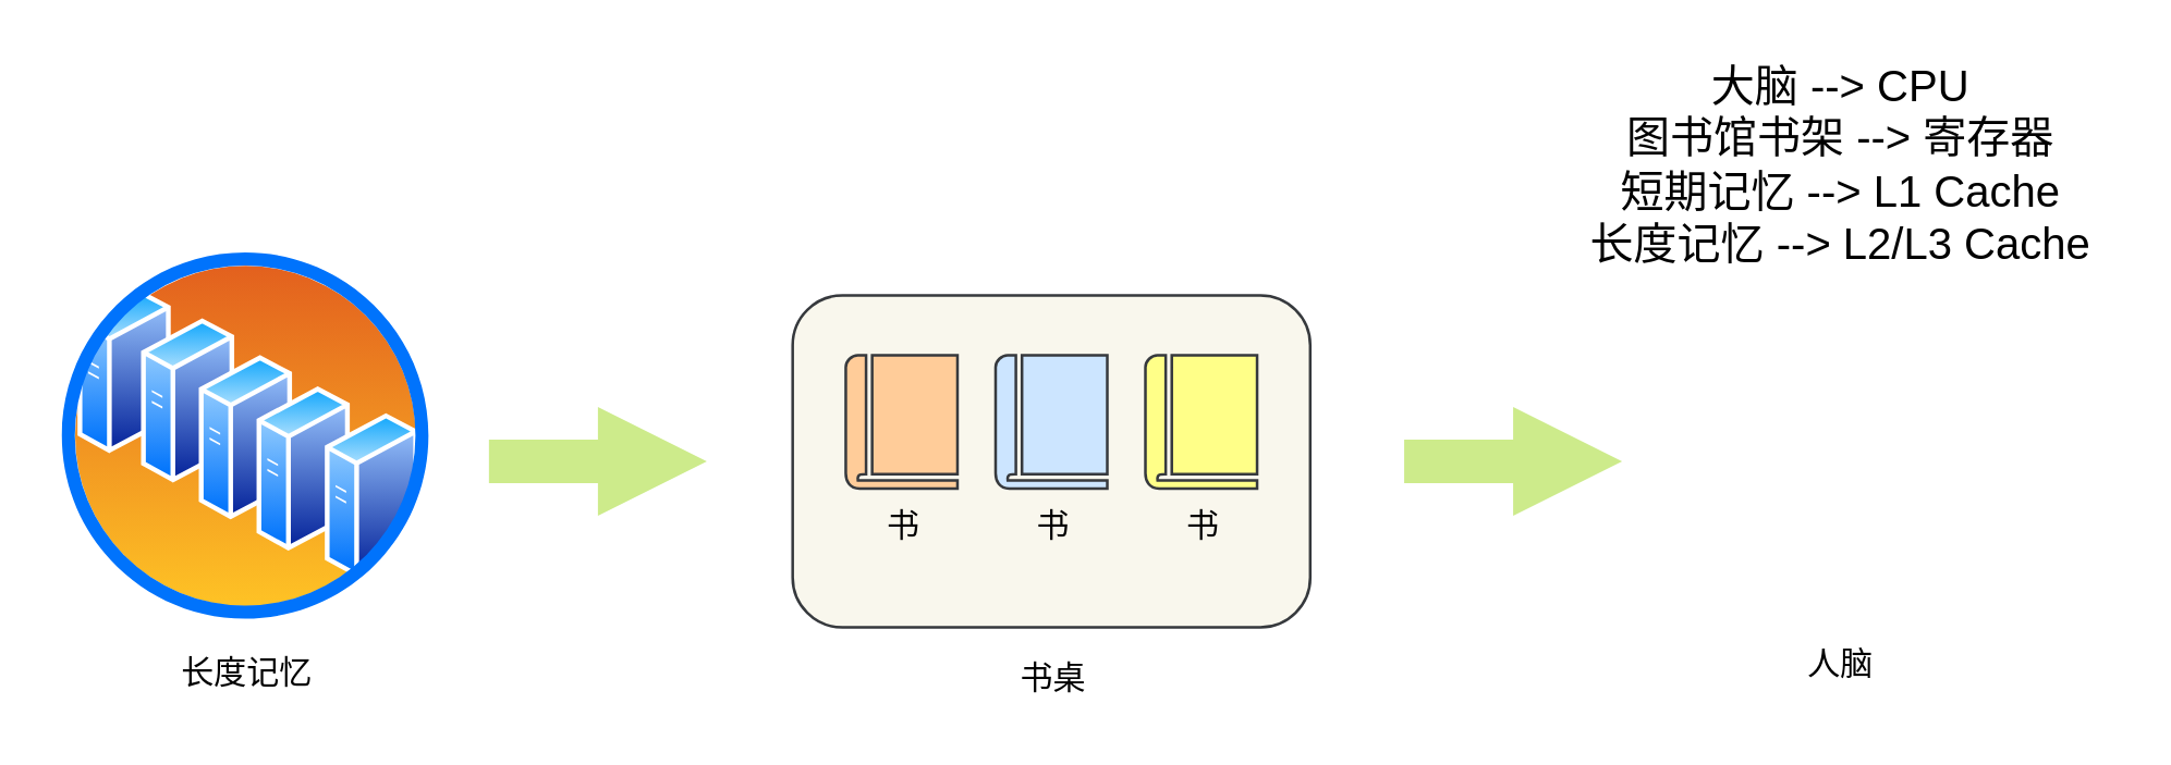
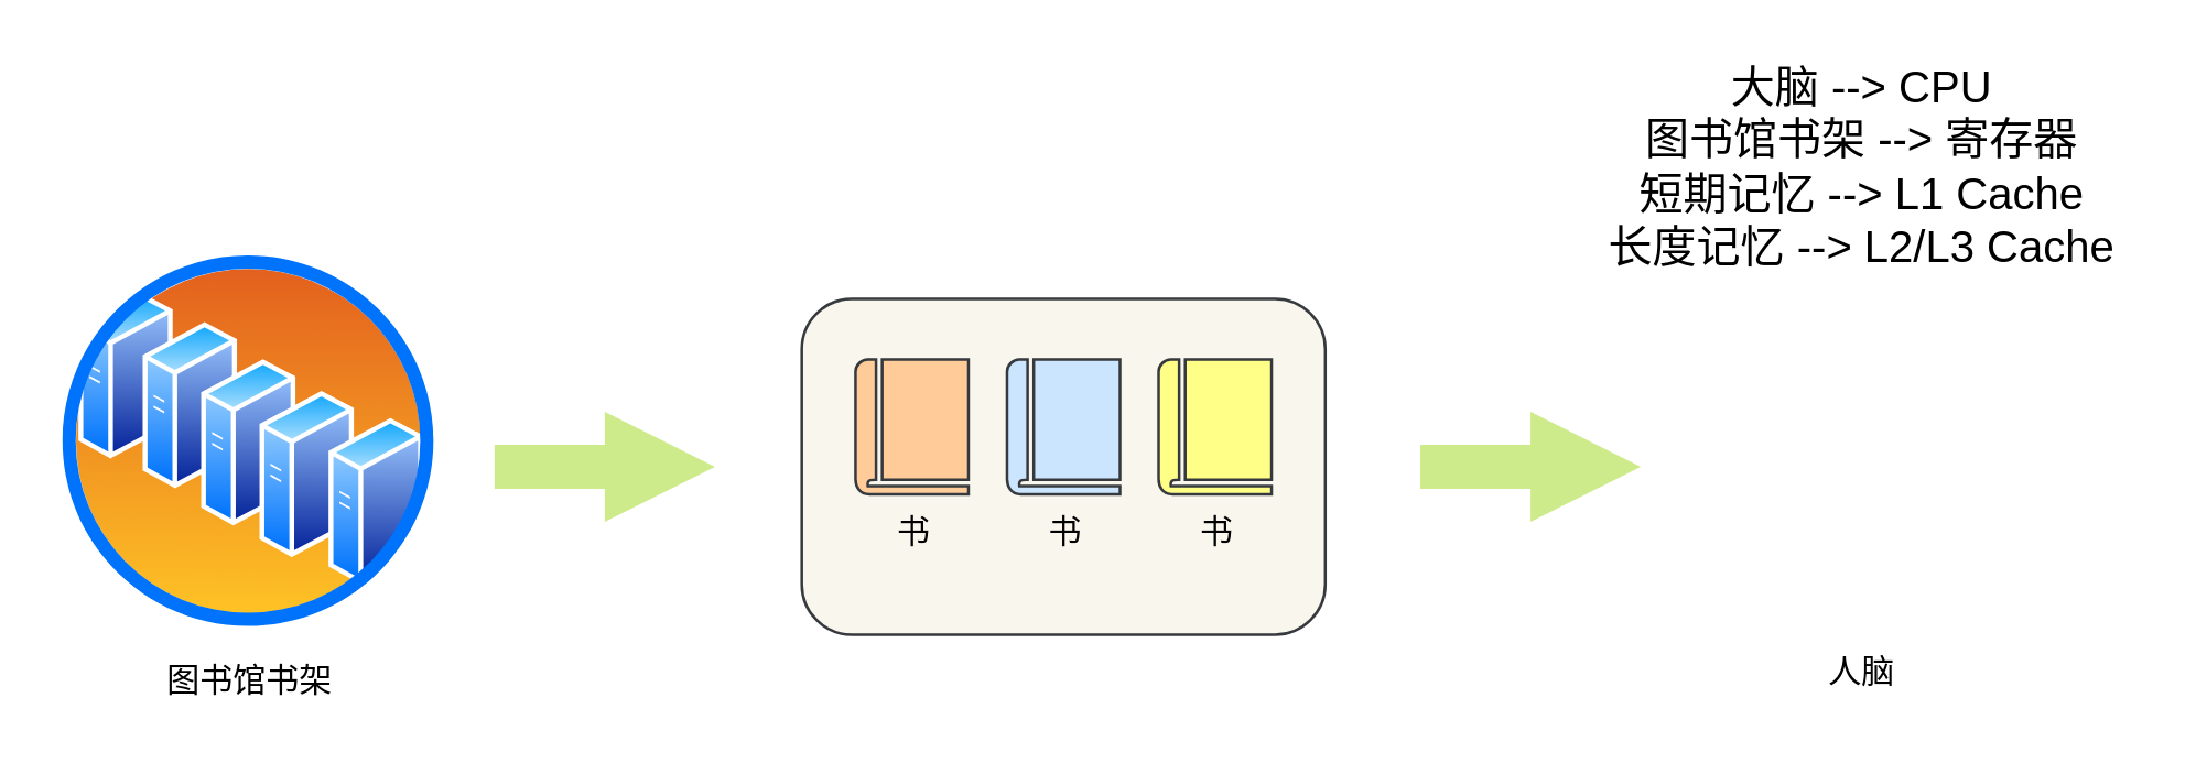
- <mxCell id="7" value="长度记忆" style="aspect=fixed;perimeter=ellipsePerimeter;html=1;align=center;shadow=0;dashed=0;spacingTop=3;image;image=img/lib/active_directory/server_farm.svg;" vertex="1" parent="1"><mxGeometry x="20" y="90" width="140" height="140" as="geometry" /></mxCell>
+ <mxCell id="7" value="图书馆书架" style="aspect=fixed;perimeter=ellipsePerimeter;html=1;align=center;shadow=0;dashed=0;spacingTop=3;image;image=img/lib/active_directory/server_farm.svg;" vertex="1" parent="1"><mxGeometry x="20" y="90" width="140" height="140" as="geometry" /></mxCell>
- <mxCell id="8" value="书桌" style="text;html=1;align=center;verticalAlign=middle;resizable=0;points=[];autosize=1;" vertex="1" parent="1"><mxGeometry x="366" y="239" width="40" height="20" as="geometry" /></mxCell>
